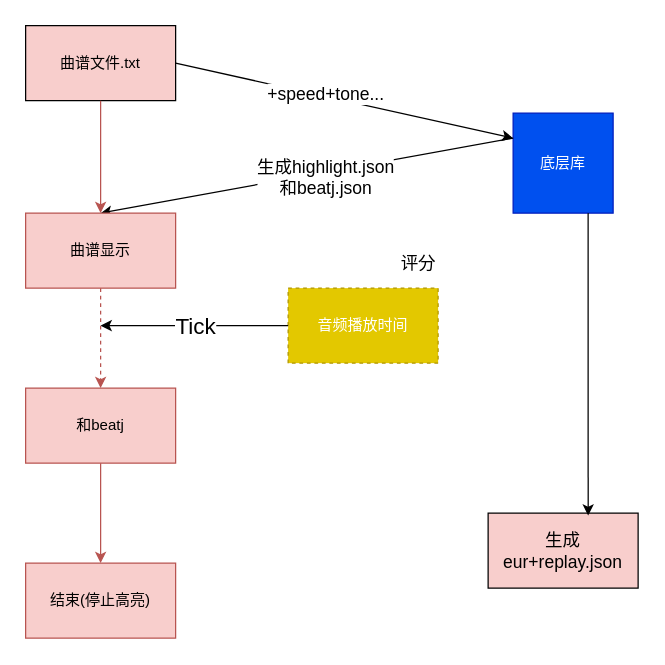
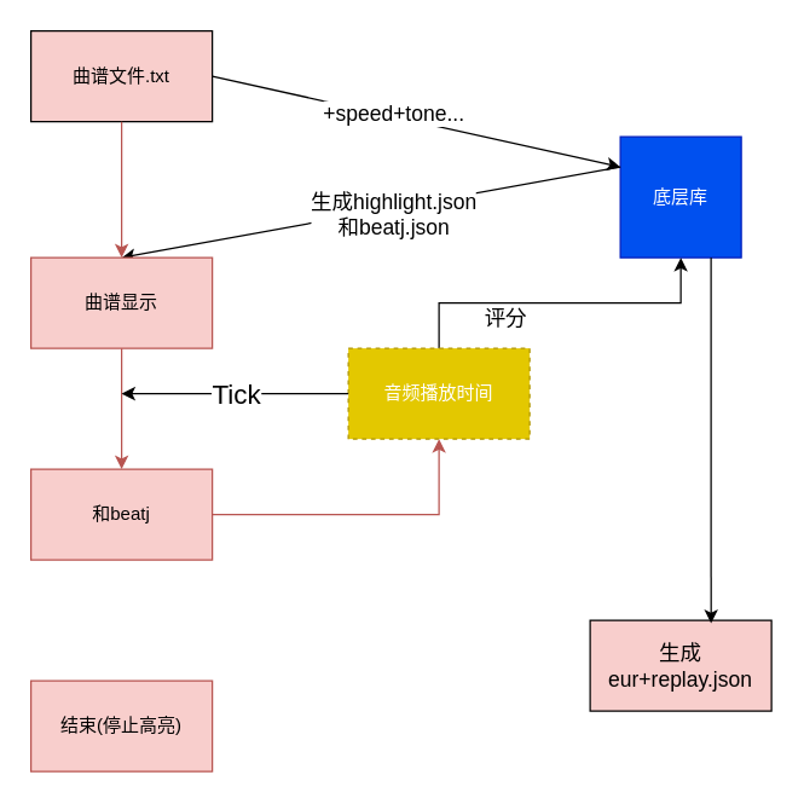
+ <mxCell id="6" value="" style="edgeStyle=orthogonalEdgeStyle;rounded=0;orthogonalLoop=1;jettySize=auto;html=1;exitX=0.5;exitY=0;exitDx=0;exitDy=0;" edge="1" parent="2" source="7" target="3"><mxGeometry relative="1" as="geometry" /></mxCell>
- <mxCell id="17" value="" style="edgeStyle=orthogonalEdgeStyle;rounded=0;orthogonalLoop=1;jettySize=auto;html=1;fillColor=#f8cecc;strokeColor=#b85450;dashed=1;" edge="1" parent="2" source="14" target="16"><mxGeometry as="geometry" /></mxCell>
+ <mxCell id="17" value="" style="edgeStyle=orthogonalEdgeStyle;rounded=0;orthogonalLoop=1;jettySize=auto;html=1;fillColor=#f8cecc;strokeColor=#b85450;" edge="1" parent="2" source="14" target="16"><mxGeometry as="geometry" /></mxCell>
- <mxCell id="19" value="" style="edgeStyle=orthogonalEdgeStyle;rounded=0;orthogonalLoop=1;jettySize=auto;html=1;fillColor=#f8cecc;strokeColor=#b85450;" edge="1" parent="2" source="16" target="18"><mxGeometry as="geometry" /></mxCell>
+ <mxCell id="19" value="" style="edgeStyle=orthogonalEdgeStyle;rounded=0;orthogonalLoop=1;jettySize=auto;html=1;fillColor=#f8cecc;strokeColor=#b85450;" edge="1" parent="2" source="16" target="7"><mxGeometry as="geometry" /></mxCell>
